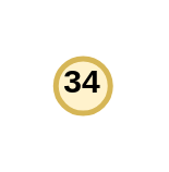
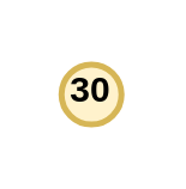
- <mxCell id="4" value="34" style="text;html=1;strokeColor=none;fillColor=none;align=center;verticalAlign=middle;whiteSpace=wrap;rounded=0;fontStyle=1" parent="2" vertex="1"><mxGeometry width="20" height="20" as="geometry" /></mxCell>
+ <mxCell id="4" value="30" style="text;html=1;strokeColor=none;fillColor=none;align=center;verticalAlign=middle;whiteSpace=wrap;rounded=0;fontStyle=1" parent="2" vertex="1"><mxGeometry width="20" height="20" as="geometry" /></mxCell>
